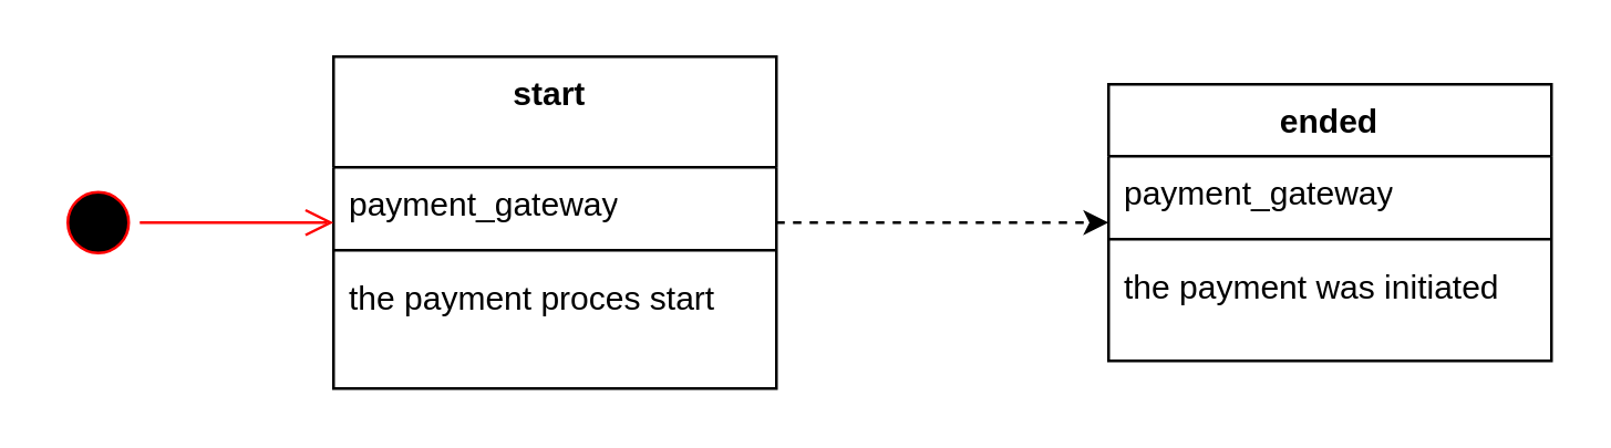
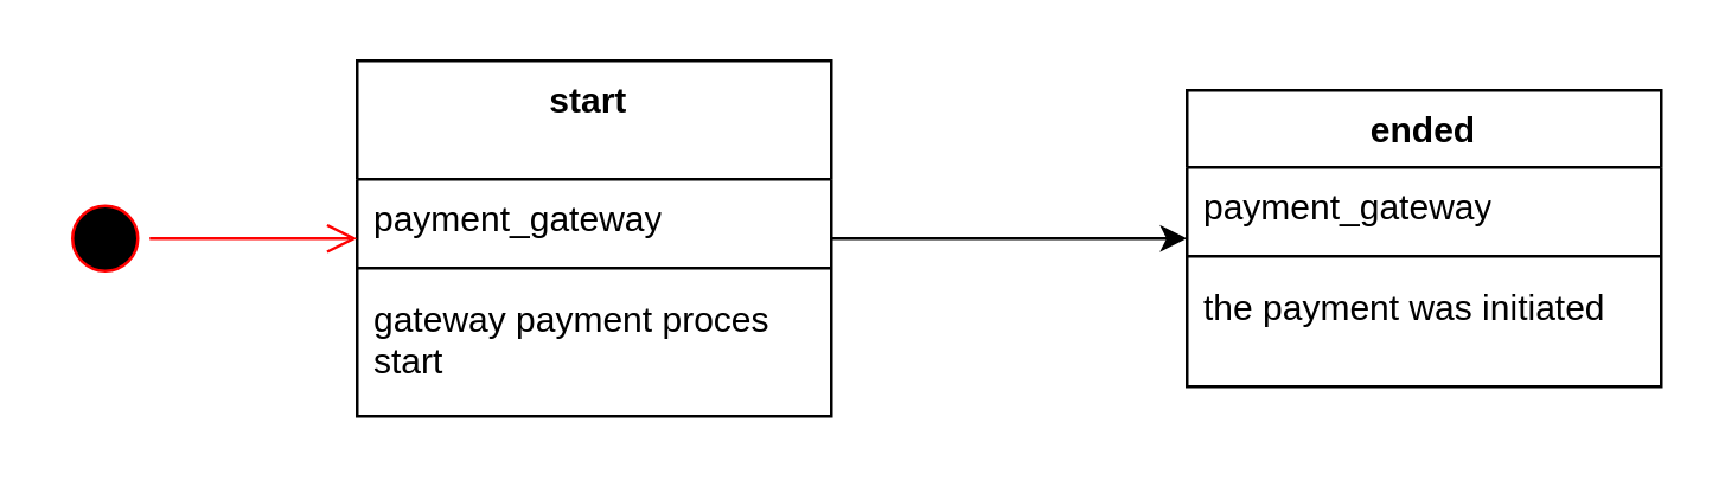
- <mxCell id="6" style="edgeStyle=orthogonalEdgeStyle;rounded=0;orthogonalLoop=1;jettySize=auto;html=1;dashed=1;" parent="1" source="7" target="2" edge="1"><mxGeometry relative="1" as="geometry"><mxPoint x="310" y="80" as="targetPoint" /></mxGeometry></mxCell>
+ <mxCell id="6" style="edgeStyle=orthogonalEdgeStyle;rounded=0;orthogonalLoop=1;jettySize=auto;html=1;" parent="1" source="7" target="2" edge="1"><mxGeometry relative="1" as="geometry"><mxPoint x="310" y="80" as="targetPoint" /></mxGeometry></mxCell>
- <mxCell id="10" value="the payment proces start&amp;nbsp;" style="text;strokeColor=none;fillColor=none;align=left;verticalAlign=top;spacingLeft=4;spacingRight=4;overflow=hidden;rotatable=0;points=[[0,0.5],[1,0.5]];portConstraint=eastwest;whiteSpace=wrap;html=1;" parent="7" vertex="1"><mxGeometry y="74" width="160" height="46" as="geometry" /></mxCell>
+ <mxCell id="10" value="gateway payment proces start&amp;nbsp;" style="text;strokeColor=none;fillColor=none;align=left;verticalAlign=top;spacingLeft=4;spacingRight=4;overflow=hidden;rotatable=0;points=[[0,0.5],[1,0.5]];portConstraint=eastwest;whiteSpace=wrap;html=1;" parent="7" vertex="1"><mxGeometry y="74" width="160" height="46" as="geometry" /></mxCell>
